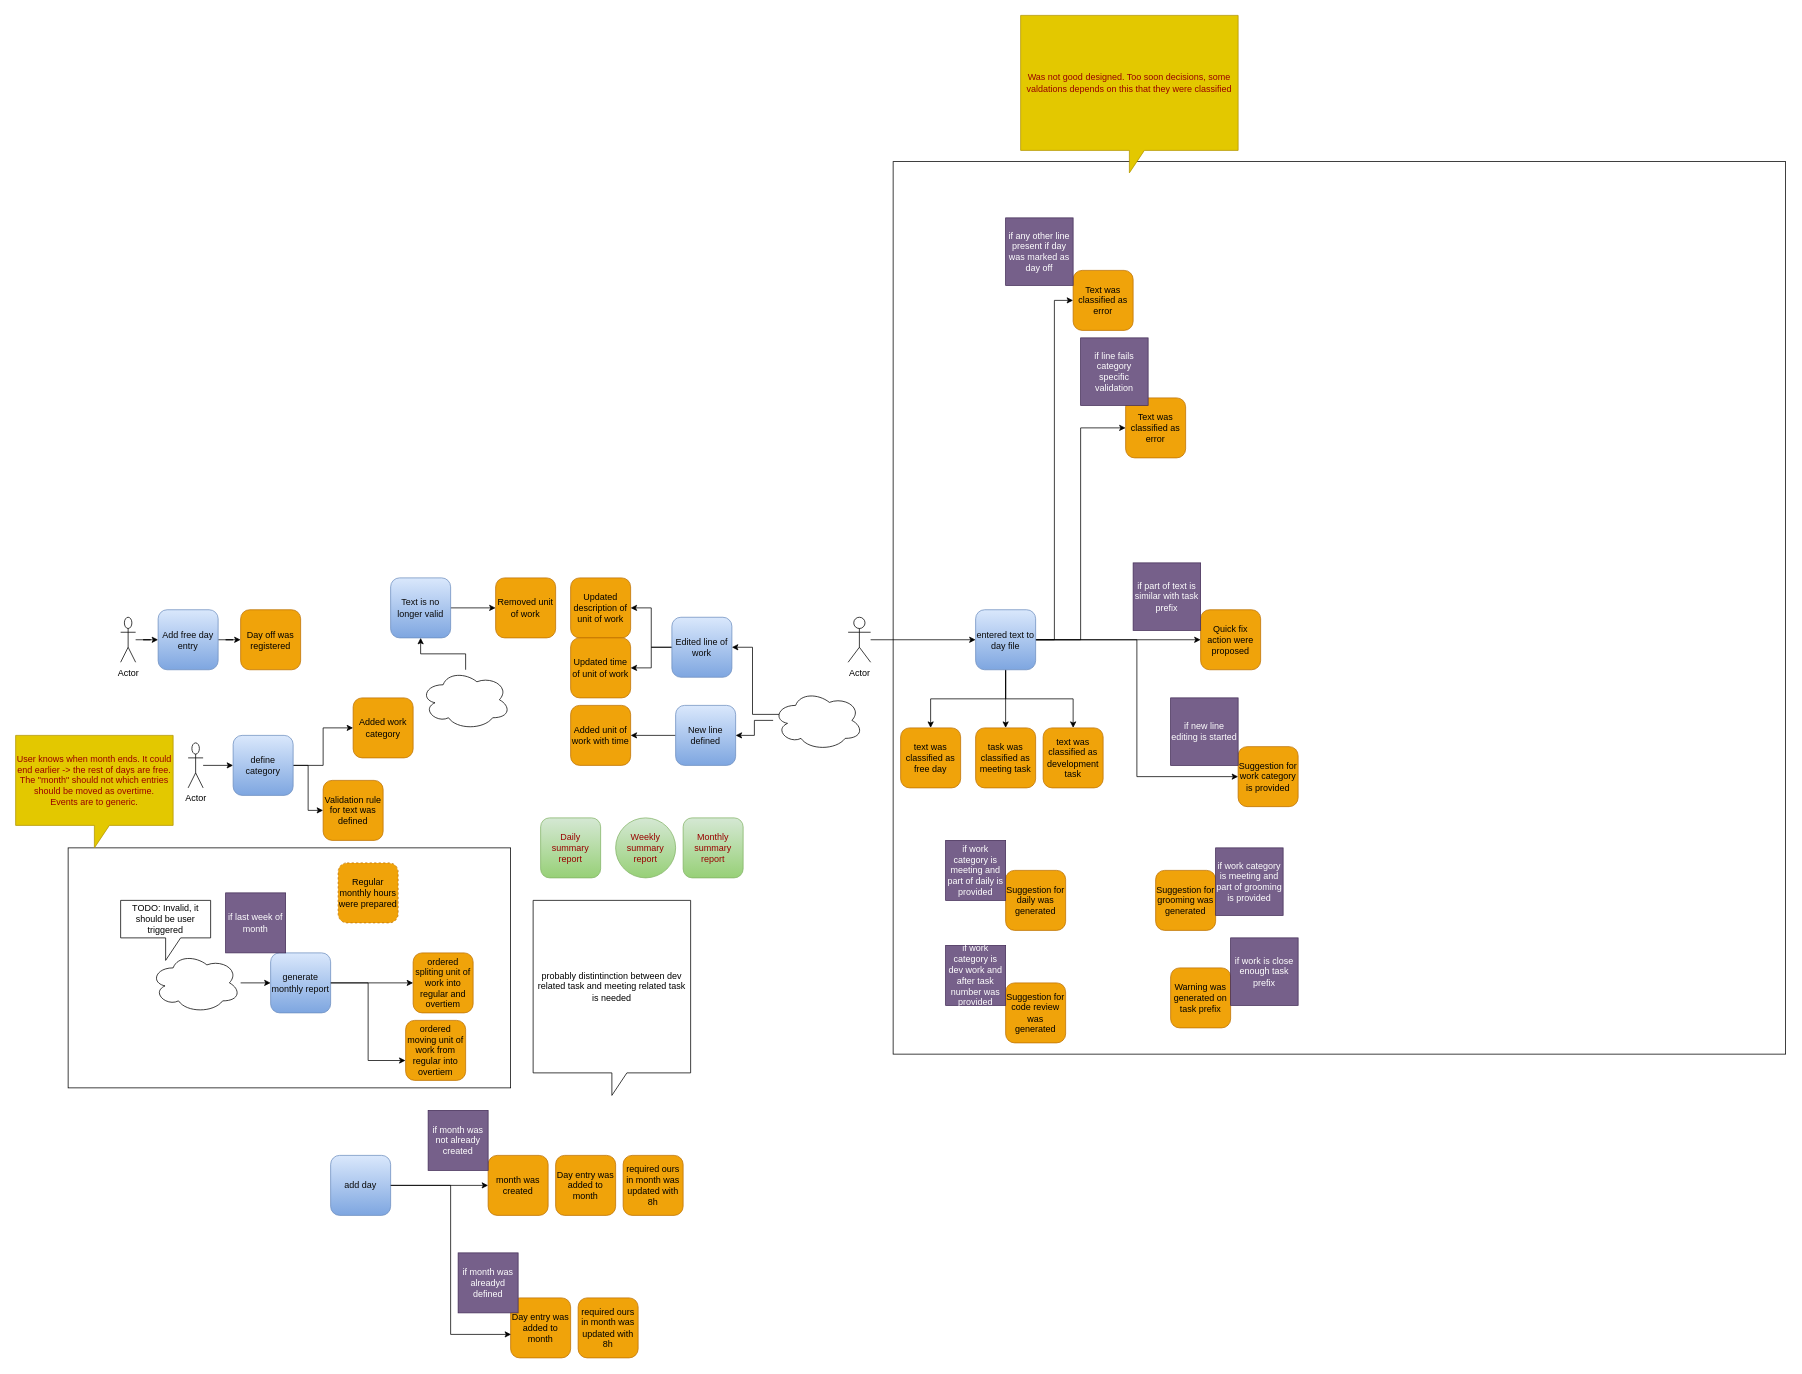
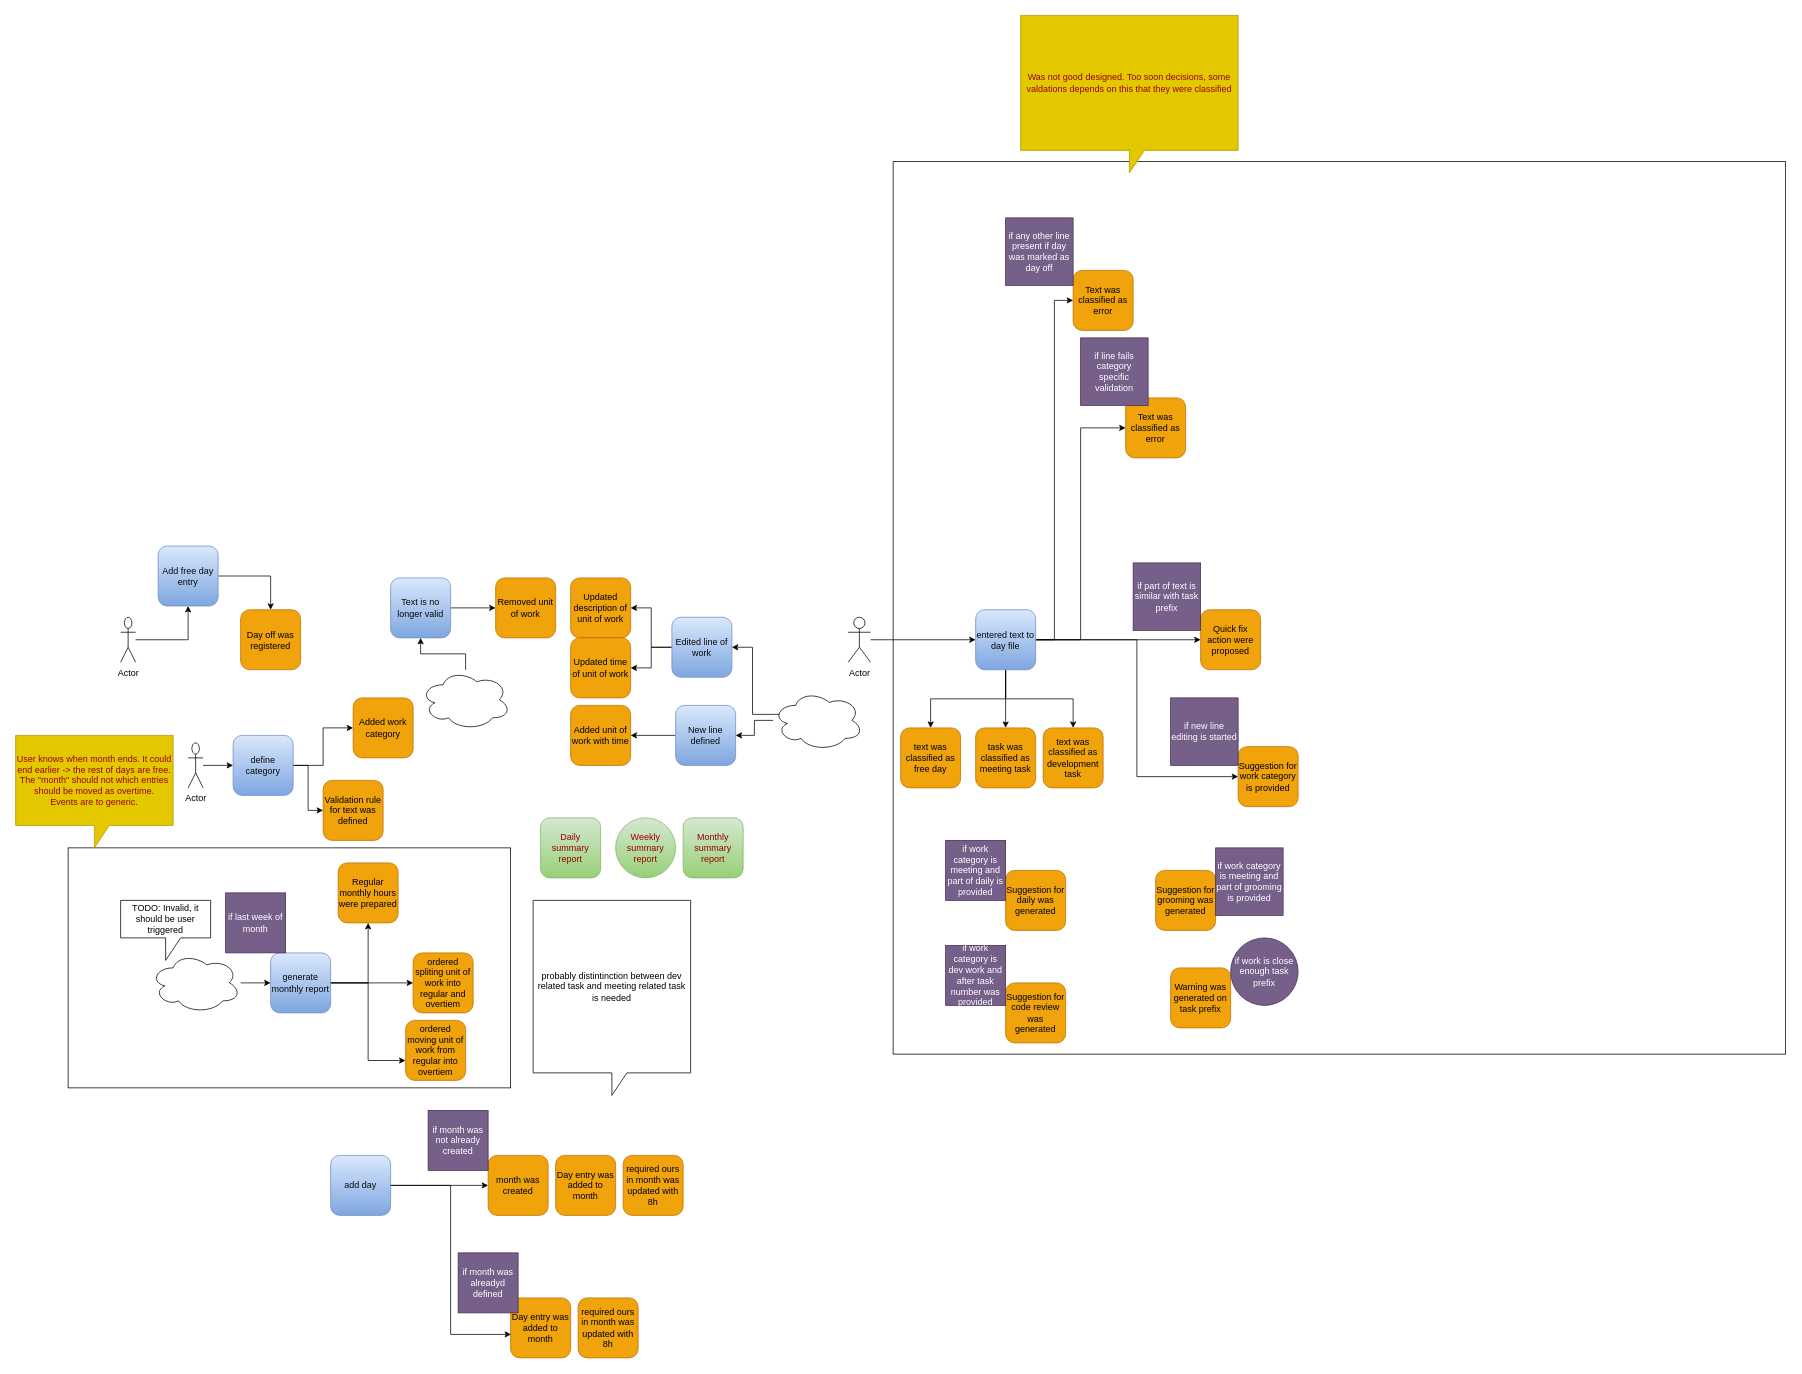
- <mxCell id="45" value="Add free day entry" style="whiteSpace=wrap;html=1;aspect=fixed;fillColor=#dae8fc;strokeColor=#6c8ebf;rounded=1;gradientColor=#7ea6e0;fontColor=#0A0A0A;" parent="1" vertex="1"><mxGeometry x="210" y="812.5" width="80" height="80" as="geometry" /></mxCell>
+ <mxCell id="45" value="Add free day entry" style="whiteSpace=wrap;html=1;aspect=fixed;fillColor=#dae8fc;strokeColor=#6c8ebf;rounded=1;gradientColor=#7ea6e0;fontColor=#0A0A0A;" parent="1" vertex="1"><mxGeometry x="210" y="727.5" width="80" height="80" as="geometry" /></mxCell>
- <mxCell id="13" value="Regular monthly hours were prepared" style="whiteSpace=wrap;html=1;aspect=fixed;fillColor=#f0a30a;fontColor=#000000;strokeColor=#BD7000;rounded=1;dashed=1;" parent="1" vertex="1"><mxGeometry x="450" y="1150" width="80" height="80" as="geometry" /></mxCell>
+ <mxCell id="13" value="Regular monthly hours were prepared" style="whiteSpace=wrap;html=1;aspect=fixed;fillColor=#f0a30a;fontColor=#000000;strokeColor=#BD7000;rounded=1;" parent="1" vertex="1"><mxGeometry x="450" y="1150" width="80" height="80" as="geometry" /></mxCell>
+ <mxCell id="59" value="" style="edgeStyle=orthogonalEdgeStyle;rounded=0;orthogonalLoop=1;jettySize=auto;html=1;" parent="1" source="61" target="13" edge="1"><mxGeometry relative="1" as="geometry" /></mxCell>
- <mxCell id="65" value="if work is close enough task prefix" style="whiteSpace=wrap;html=1;aspect=fixed;fillColor=#76608a;fontColor=#ffffff;strokeColor=#432D57;" parent="1" vertex="1"><mxGeometry x="1640" y="1250" width="90" height="90" as="geometry" /></mxCell>
+ <mxCell id="65" value="if work is close enough task prefix" style="ellipse;whiteSpace=wrap;html=1;aspect=fixed;fillColor=#76608a;fontColor=#ffffff;strokeColor=#432D57;" parent="1" vertex="1"><mxGeometry x="1640" y="1250" width="90" height="90" as="geometry" /></mxCell>
